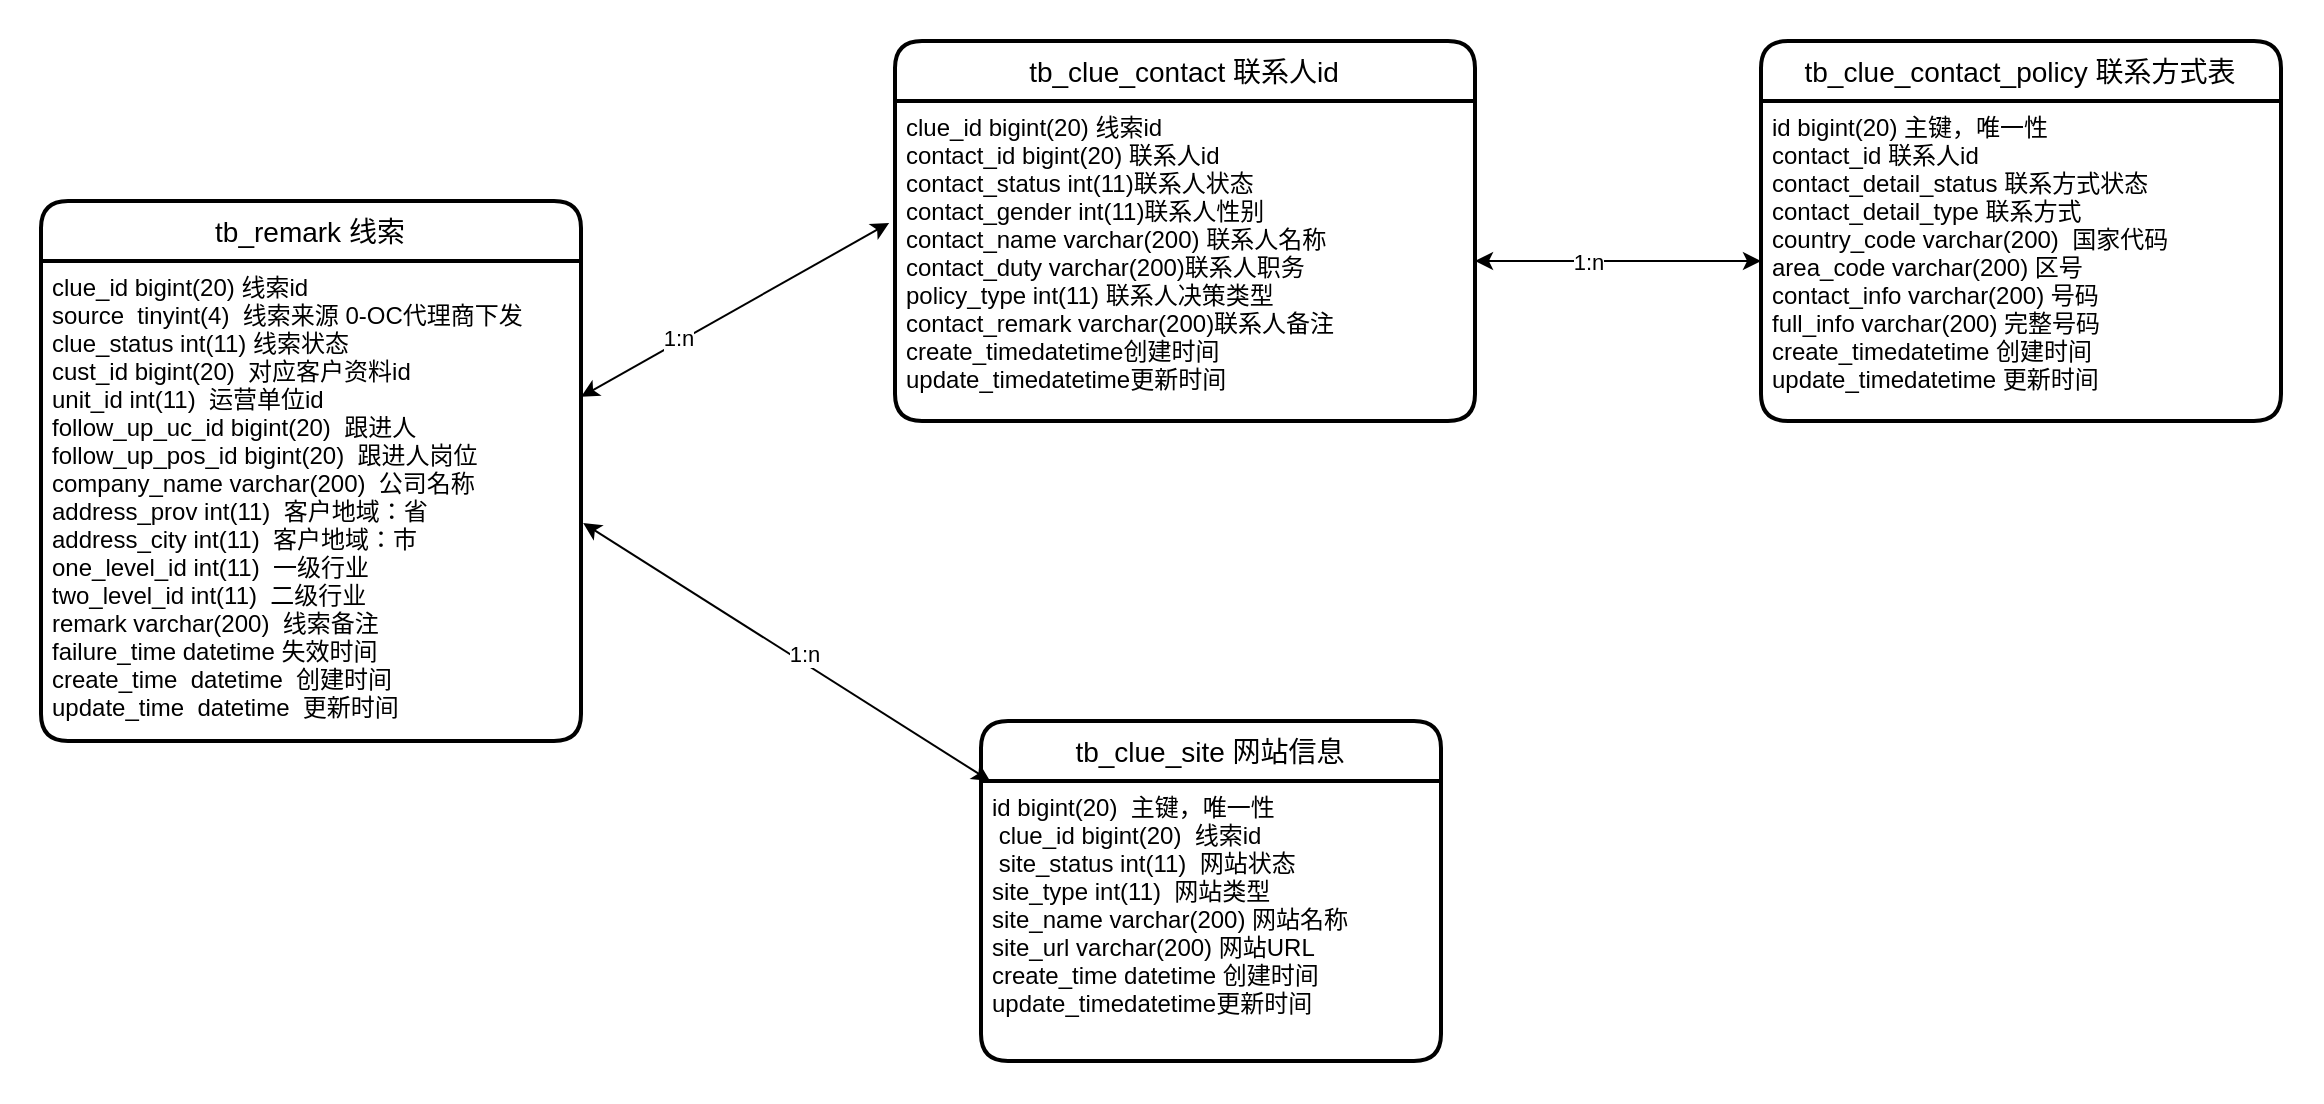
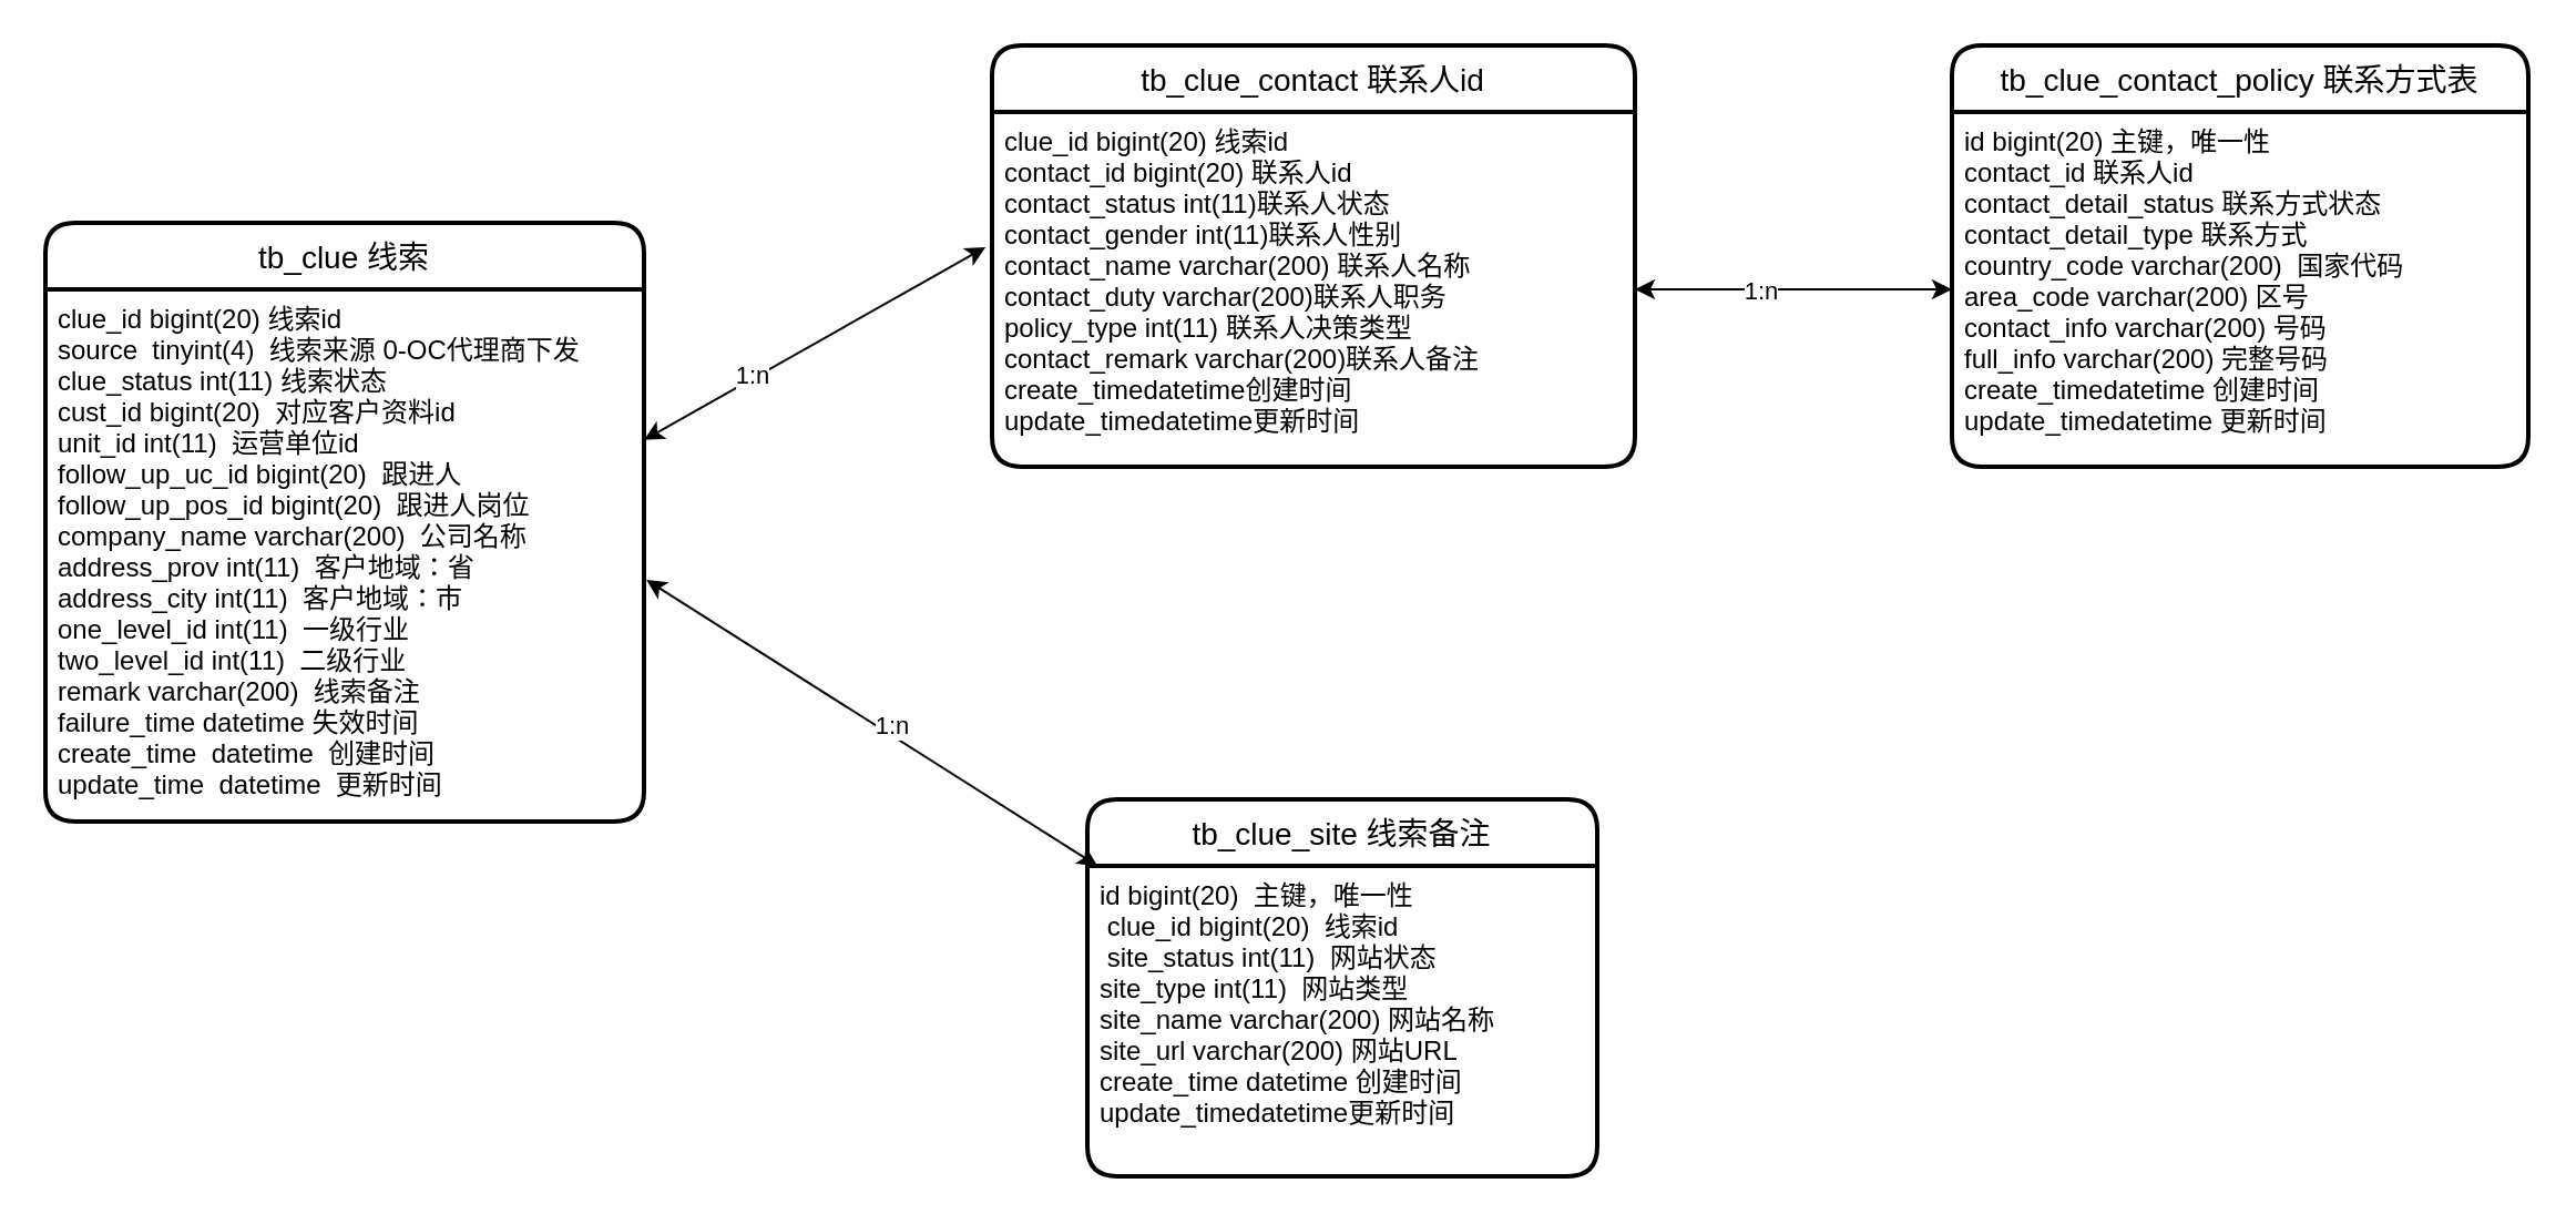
- <mxCell id="2" value="tb_remark 线索" style="swimlane;childLayout=stackLayout;horizontal=1;startSize=30;horizontalStack=0;rounded=1;fontSize=14;fontStyle=0;strokeWidth=2;resizeParent=0;resizeLast=1;shadow=0;dashed=0;align=center;" vertex="1" parent="1"><mxGeometry x="20" y="100" width="270" height="270" as="geometry" /></mxCell>
+ <mxCell id="2" value="tb_clue 线索" style="swimlane;childLayout=stackLayout;horizontal=1;startSize=30;horizontalStack=0;rounded=1;fontSize=14;fontStyle=0;strokeWidth=2;resizeParent=0;resizeLast=1;shadow=0;dashed=0;align=center;" vertex="1" parent="1"><mxGeometry x="20" y="100" width="270" height="270" as="geometry" /></mxCell>
- <mxCell id="8" value="tb_clue_site 网站信息" style="swimlane;childLayout=stackLayout;horizontal=1;startSize=30;horizontalStack=0;rounded=1;fontSize=14;fontStyle=0;strokeWidth=2;resizeParent=0;resizeLast=1;shadow=0;dashed=0;align=center;" vertex="1" parent="1"><mxGeometry x="490" y="360" width="230" height="170" as="geometry" /></mxCell>
+ <mxCell id="8" value="tb_clue_site 线索备注" style="swimlane;childLayout=stackLayout;horizontal=1;startSize=30;horizontalStack=0;rounded=1;fontSize=14;fontStyle=0;strokeWidth=2;resizeParent=0;resizeLast=1;shadow=0;dashed=0;align=center;" vertex="1" parent="1"><mxGeometry x="490" y="360" width="230" height="170" as="geometry" /></mxCell>
